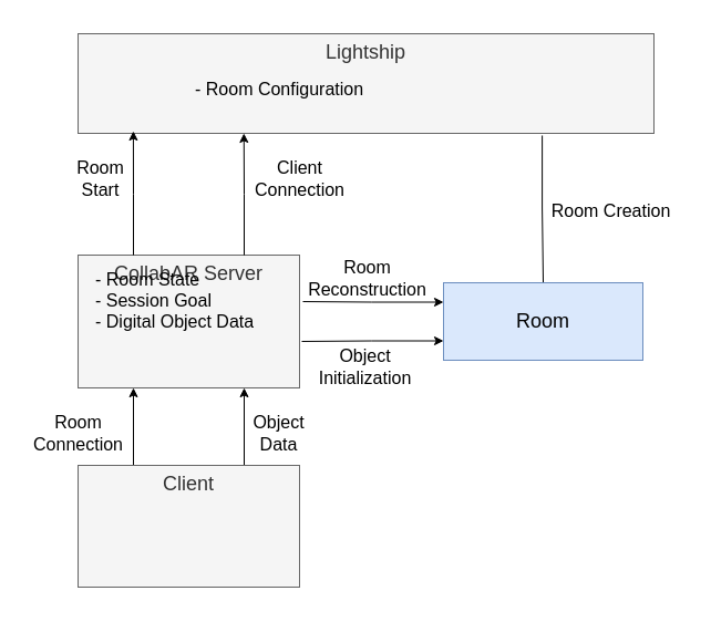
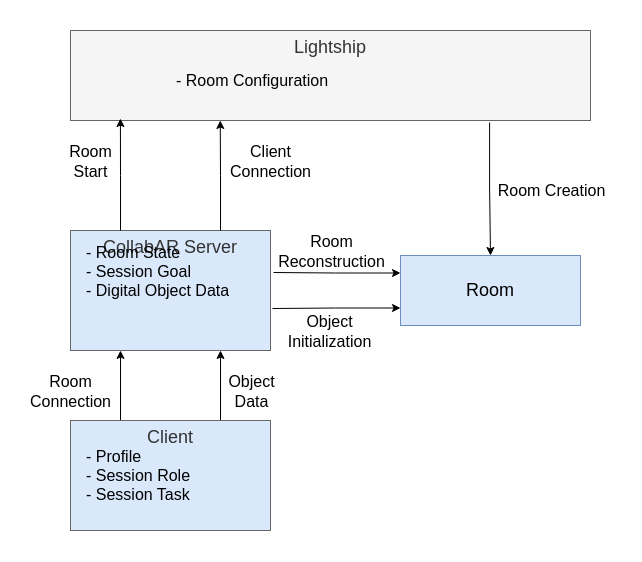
- <mxCell id="9" style="edgeStyle=orthogonalEdgeStyle;rounded=0;orthogonalLoop=1;jettySize=auto;html=1;exitX=0.806;exitY=1.022;exitDx=0;exitDy=0;entryX=0.5;entryY=0;entryDx=0;entryDy=0;exitPerimeter=0;endArrow=none;" parent="1" source="11" target="12" edge="1"><mxGeometry relative="1" as="geometry" /></mxCell>
+ <mxCell id="9" style="edgeStyle=orthogonalEdgeStyle;rounded=0;orthogonalLoop=1;jettySize=auto;html=1;exitX=0.806;exitY=1.022;exitDx=0;exitDy=0;entryX=0.5;entryY=0;entryDx=0;entryDy=0;exitPerimeter=0;" parent="1" source="11" target="12" edge="1"><mxGeometry relative="1" as="geometry" /></mxCell>
- <mxCell id="3" value="CollabAR Server" style="rounded=0;whiteSpace=wrap;html=1;fontSize=18;verticalAlign=top;fillColor=#f5f5f5;fontColor=#333333;strokeColor=#666666;" parent="1" vertex="1"><mxGeometry x="70" y="230" width="200" height="120" as="geometry" /></mxCell>
+ <mxCell id="3" value="CollabAR Server" style="rounded=0;whiteSpace=wrap;html=1;fontSize=18;verticalAlign=top;fillColor=#dae8fc;fontColor=#333333;strokeColor=#666666;" parent="1" vertex="1"><mxGeometry x="70" y="230" width="200" height="120" as="geometry" /></mxCell>
+ <mxCell id="13" value="- Profile&lt;div&gt;- Session Role&lt;/div&gt;&lt;div&gt;- Session Task&lt;/div&gt;" style="text;strokeColor=none;fillColor=none;align=left;verticalAlign=middle;spacingLeft=4;spacingRight=4;overflow=hidden;points=[[0,0.5],[1,0.5]];portConstraint=eastwest;rotatable=0;whiteSpace=wrap;html=1;fontSize=16;" parent="1" vertex="1"><mxGeometry x="80" y="440" width="140" height="70" as="geometry" /></mxCell>
- <mxCell id="8" value="Client" style="rounded=0;whiteSpace=wrap;html=1;fontSize=18;verticalAlign=top;fillColor=#f5f5f5;fontColor=#333333;strokeColor=#666666;" parent="1" vertex="1"><mxGeometry x="70" y="420" width="200" height="110" as="geometry" /></mxCell>
+ <mxCell id="8" value="Client" style="rounded=0;whiteSpace=wrap;html=1;fontSize=18;verticalAlign=top;fillColor=#dae8fc;fontColor=#333333;strokeColor=#666666;" parent="1" vertex="1"><mxGeometry x="70" y="420" width="200" height="110" as="geometry" /></mxCell>
